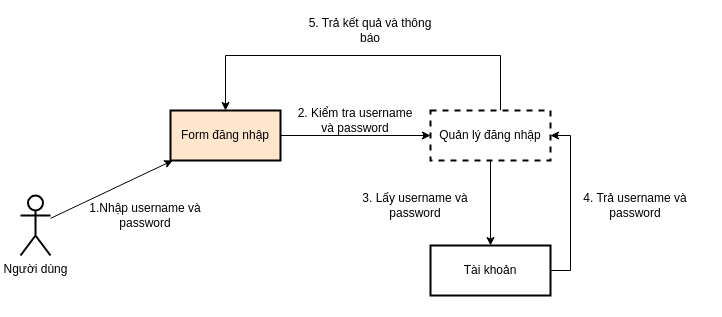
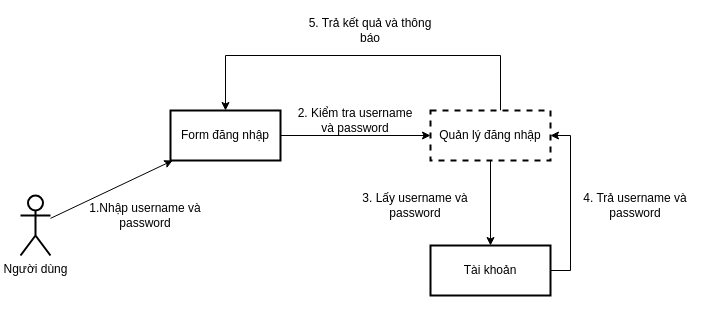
- <mxCell id="5" value="Form đăng nhập" style="rounded=0;whiteSpace=wrap;html=1;strokeWidth=2;fillColor=#ffe6cc;" vertex="1" parent="1"><mxGeometry x="170" y="110" width="110" height="50" as="geometry" /></mxCell>
+ <mxCell id="5" value="Form đăng nhập" style="rounded=0;whiteSpace=wrap;html=1;strokeWidth=2;" vertex="1" parent="1"><mxGeometry x="170" y="110" width="110" height="50" as="geometry" /></mxCell>
